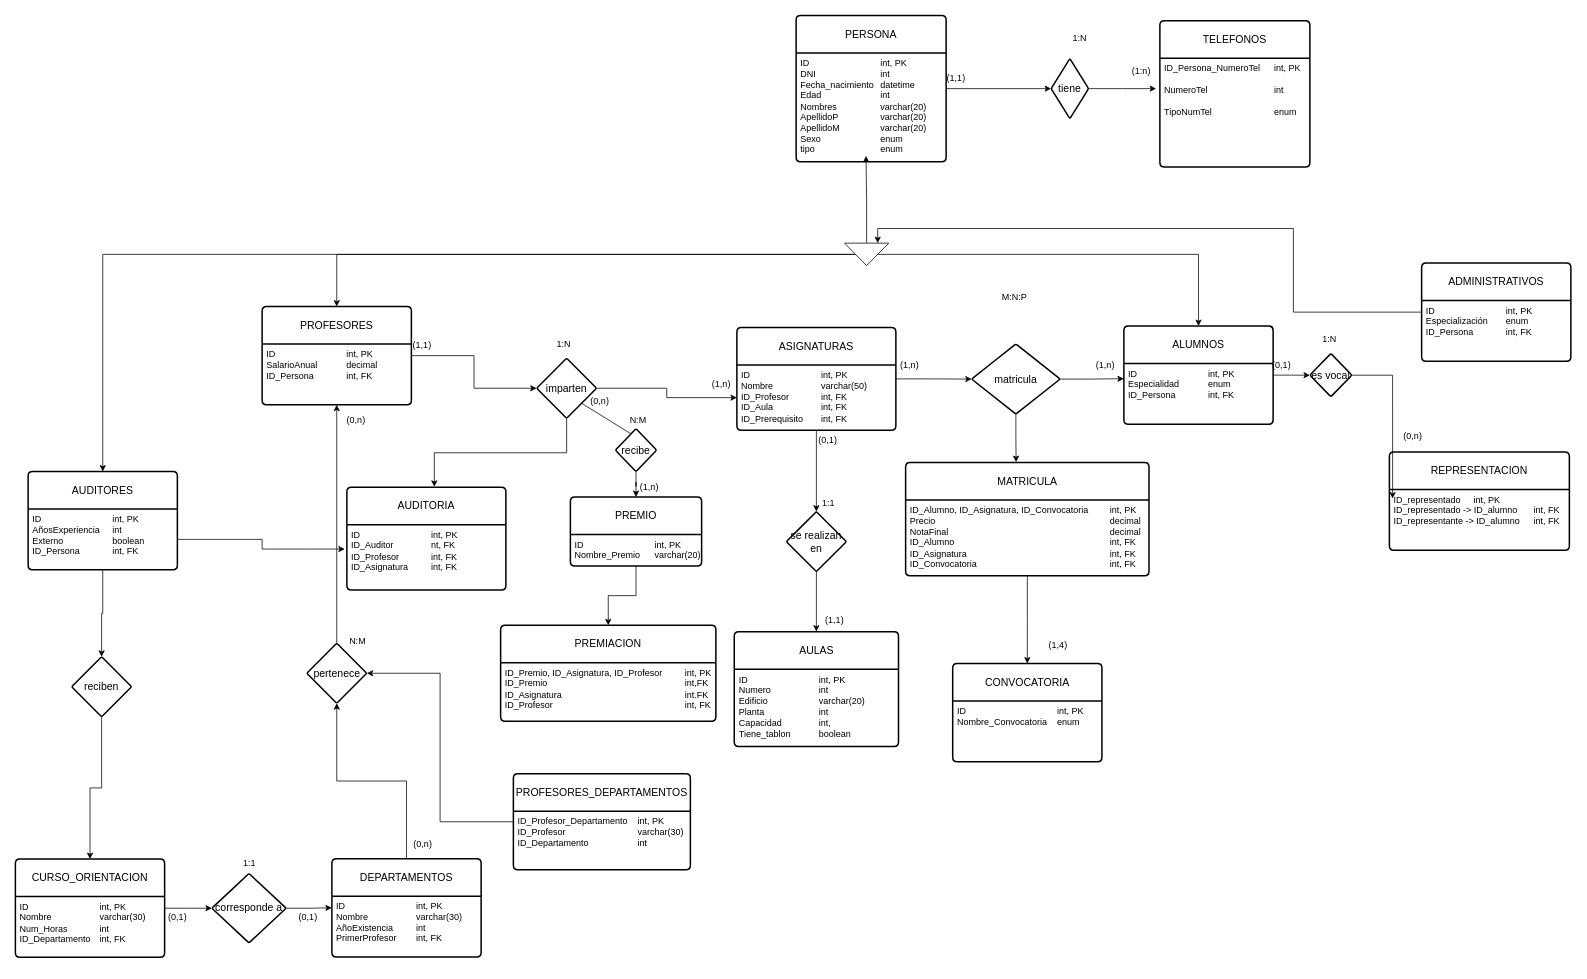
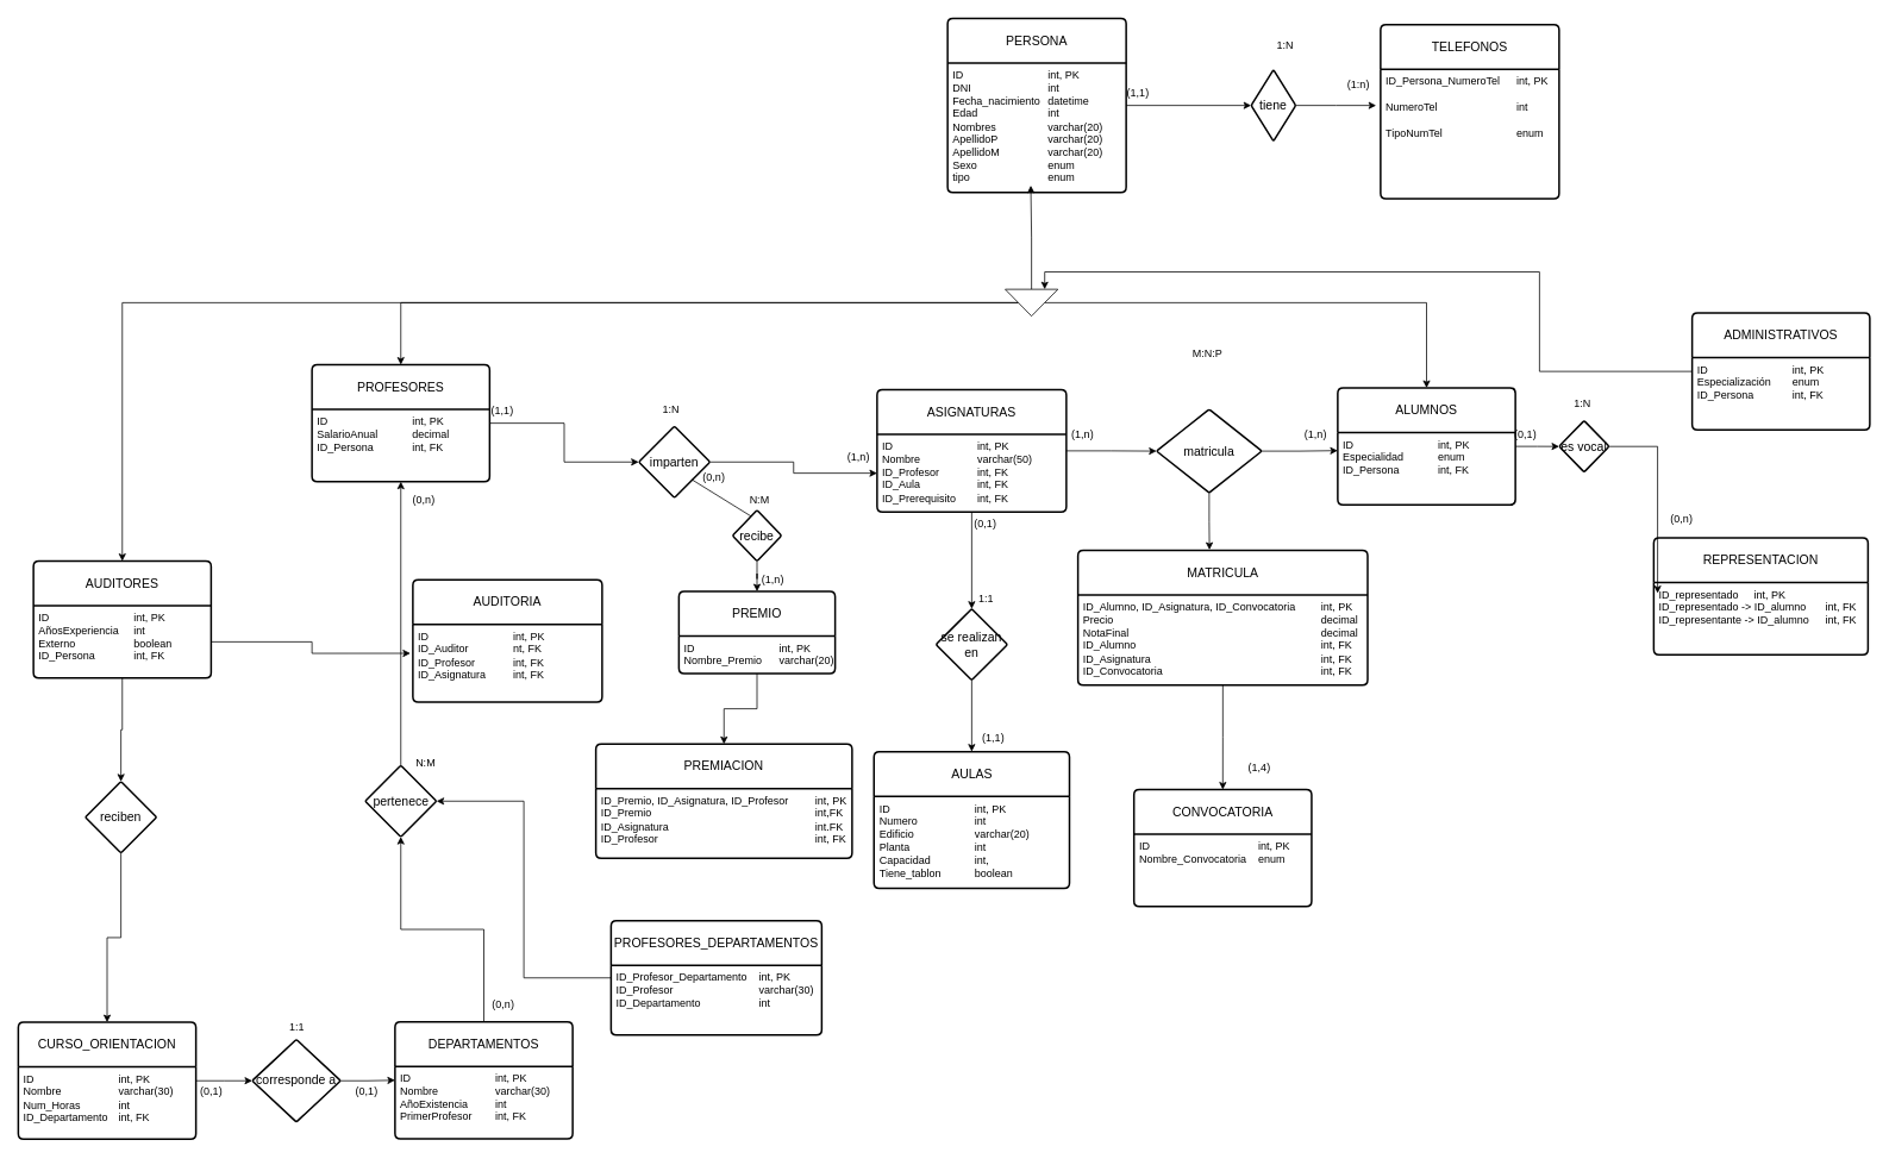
- <mxCell id="90" style="edgeStyle=orthogonalEdgeStyle;rounded=0;orthogonalLoop=1;jettySize=auto;html=1;exitX=0.5;exitY=1;exitDx=0;exitDy=0;entryX=0.55;entryY=-0.005;entryDx=0;entryDy=0;entryPerimeter=0;" edge="1" parent="1" source="55" target="85"><mxGeometry relative="1" as="geometry" /></mxCell>
